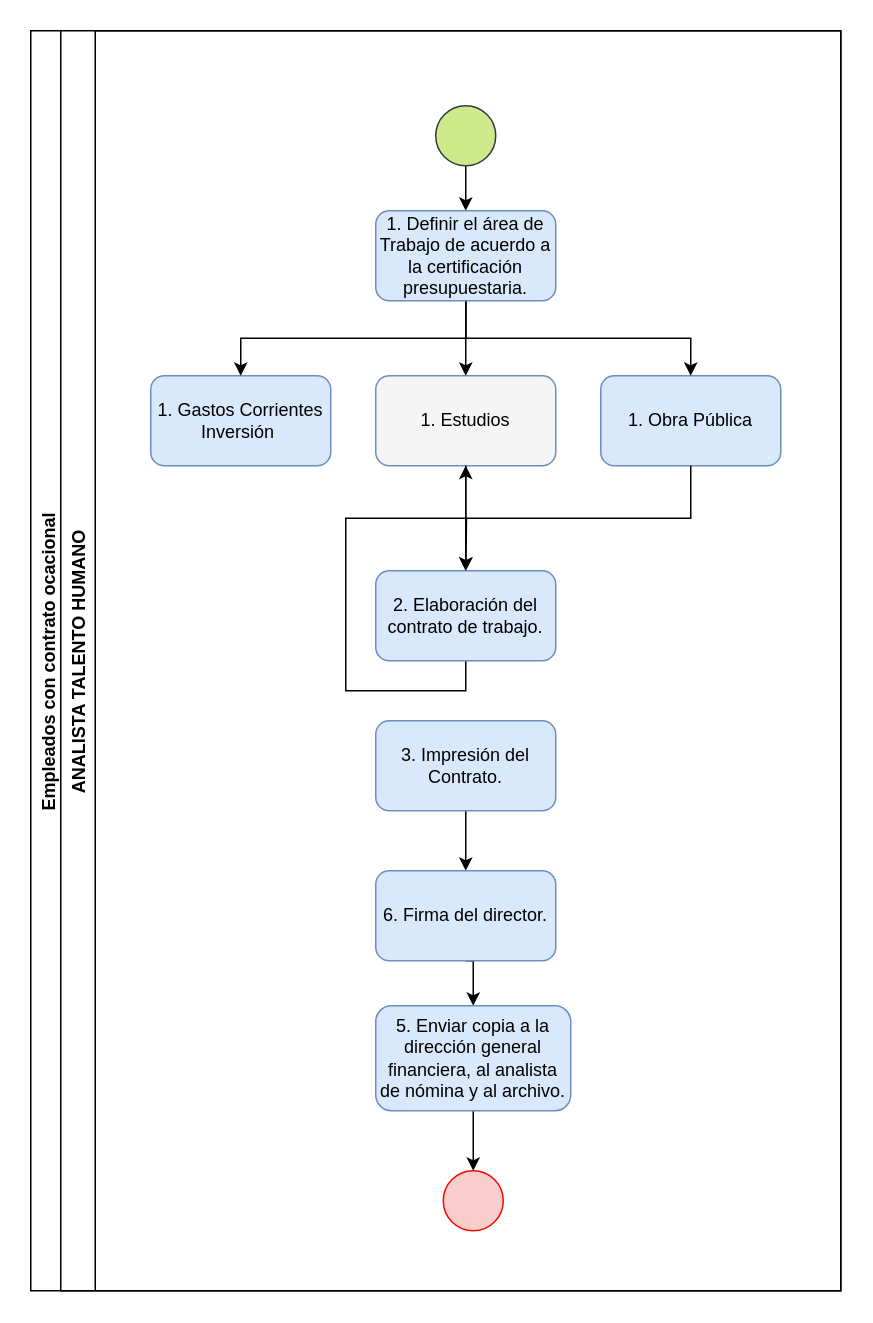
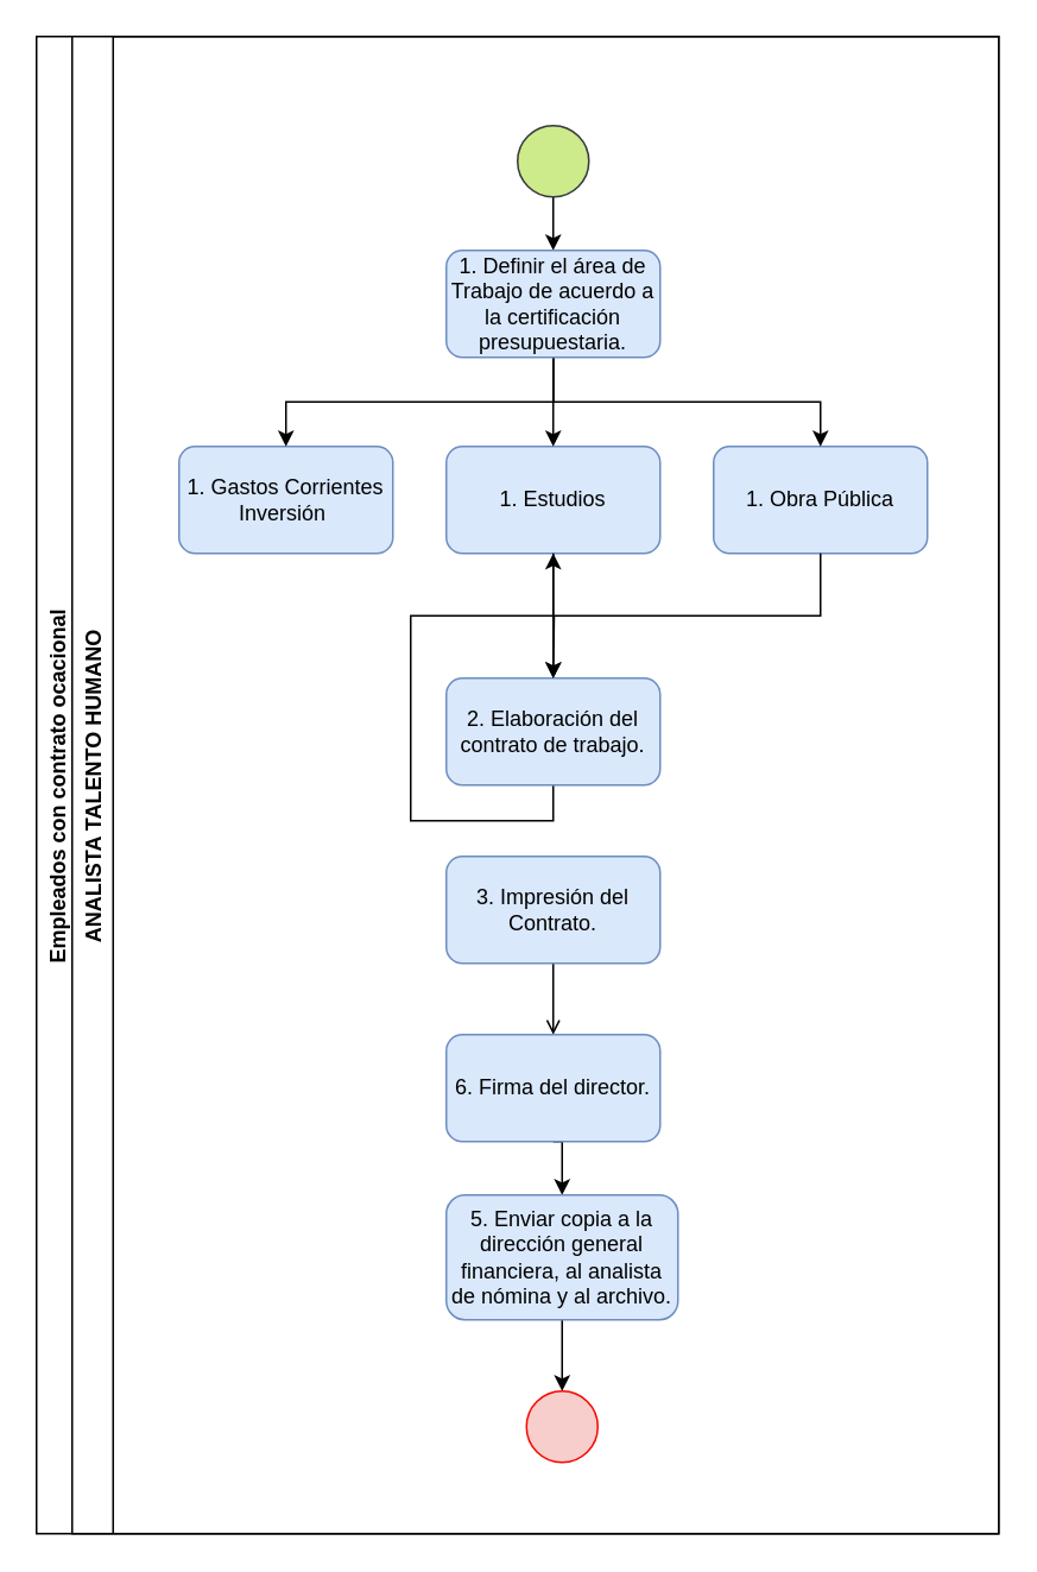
- <mxCell id="7" value="1. Estudios" style="rounded=1;whiteSpace=wrap;html=1;fillColor=#f5f5f5;strokeColor=#6c8ebf;" vertex="1" parent="3"><mxGeometry x="230" y="230" width="120" height="60" as="geometry" /></mxCell>
+ <mxCell id="7" value="1. Estudios" style="rounded=1;whiteSpace=wrap;html=1;fillColor=#dae8fc;strokeColor=#6c8ebf;" vertex="1" parent="3"><mxGeometry x="230" y="230" width="120" height="60" as="geometry" /></mxCell>
- <mxCell id="15" style="edgeStyle=orthogonalEdgeStyle;rounded=0;orthogonalLoop=1;jettySize=auto;html=1;exitX=0.5;exitY=1;exitDx=0;exitDy=0;entryX=0.5;entryY=0;entryDx=0;entryDy=0;" edge="1" parent="3" source="16" target="18"><mxGeometry relative="1" as="geometry" /></mxCell>
+ <mxCell id="15" style="edgeStyle=orthogonalEdgeStyle;rounded=0;orthogonalLoop=1;jettySize=auto;html=1;exitX=0.5;exitY=1;exitDx=0;exitDy=0;entryX=0.5;entryY=0;entryDx=0;entryDy=0;endArrow=open;" edge="1" parent="3" source="16" target="18"><mxGeometry relative="1" as="geometry" /></mxCell>
